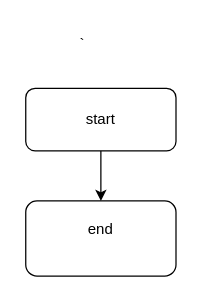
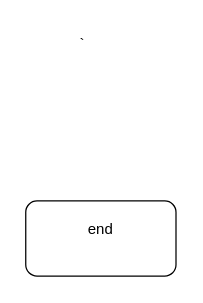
- <mxCell id="3" value="start" style="rounded=1;whiteSpace=wrap;html=1;" parent="1" vertex="1"><mxGeometry x="20" y="70" width="120" height="50" as="geometry" /></mxCell>
- <mxCell id="2" value="" style="edgeStyle=orthogonalEdgeStyle;rounded=0;orthogonalLoop=1;jettySize=auto;html=1;" parent="1" source="3" target="4" edge="1"><mxGeometry relative="1" as="geometry" /></mxCell>
